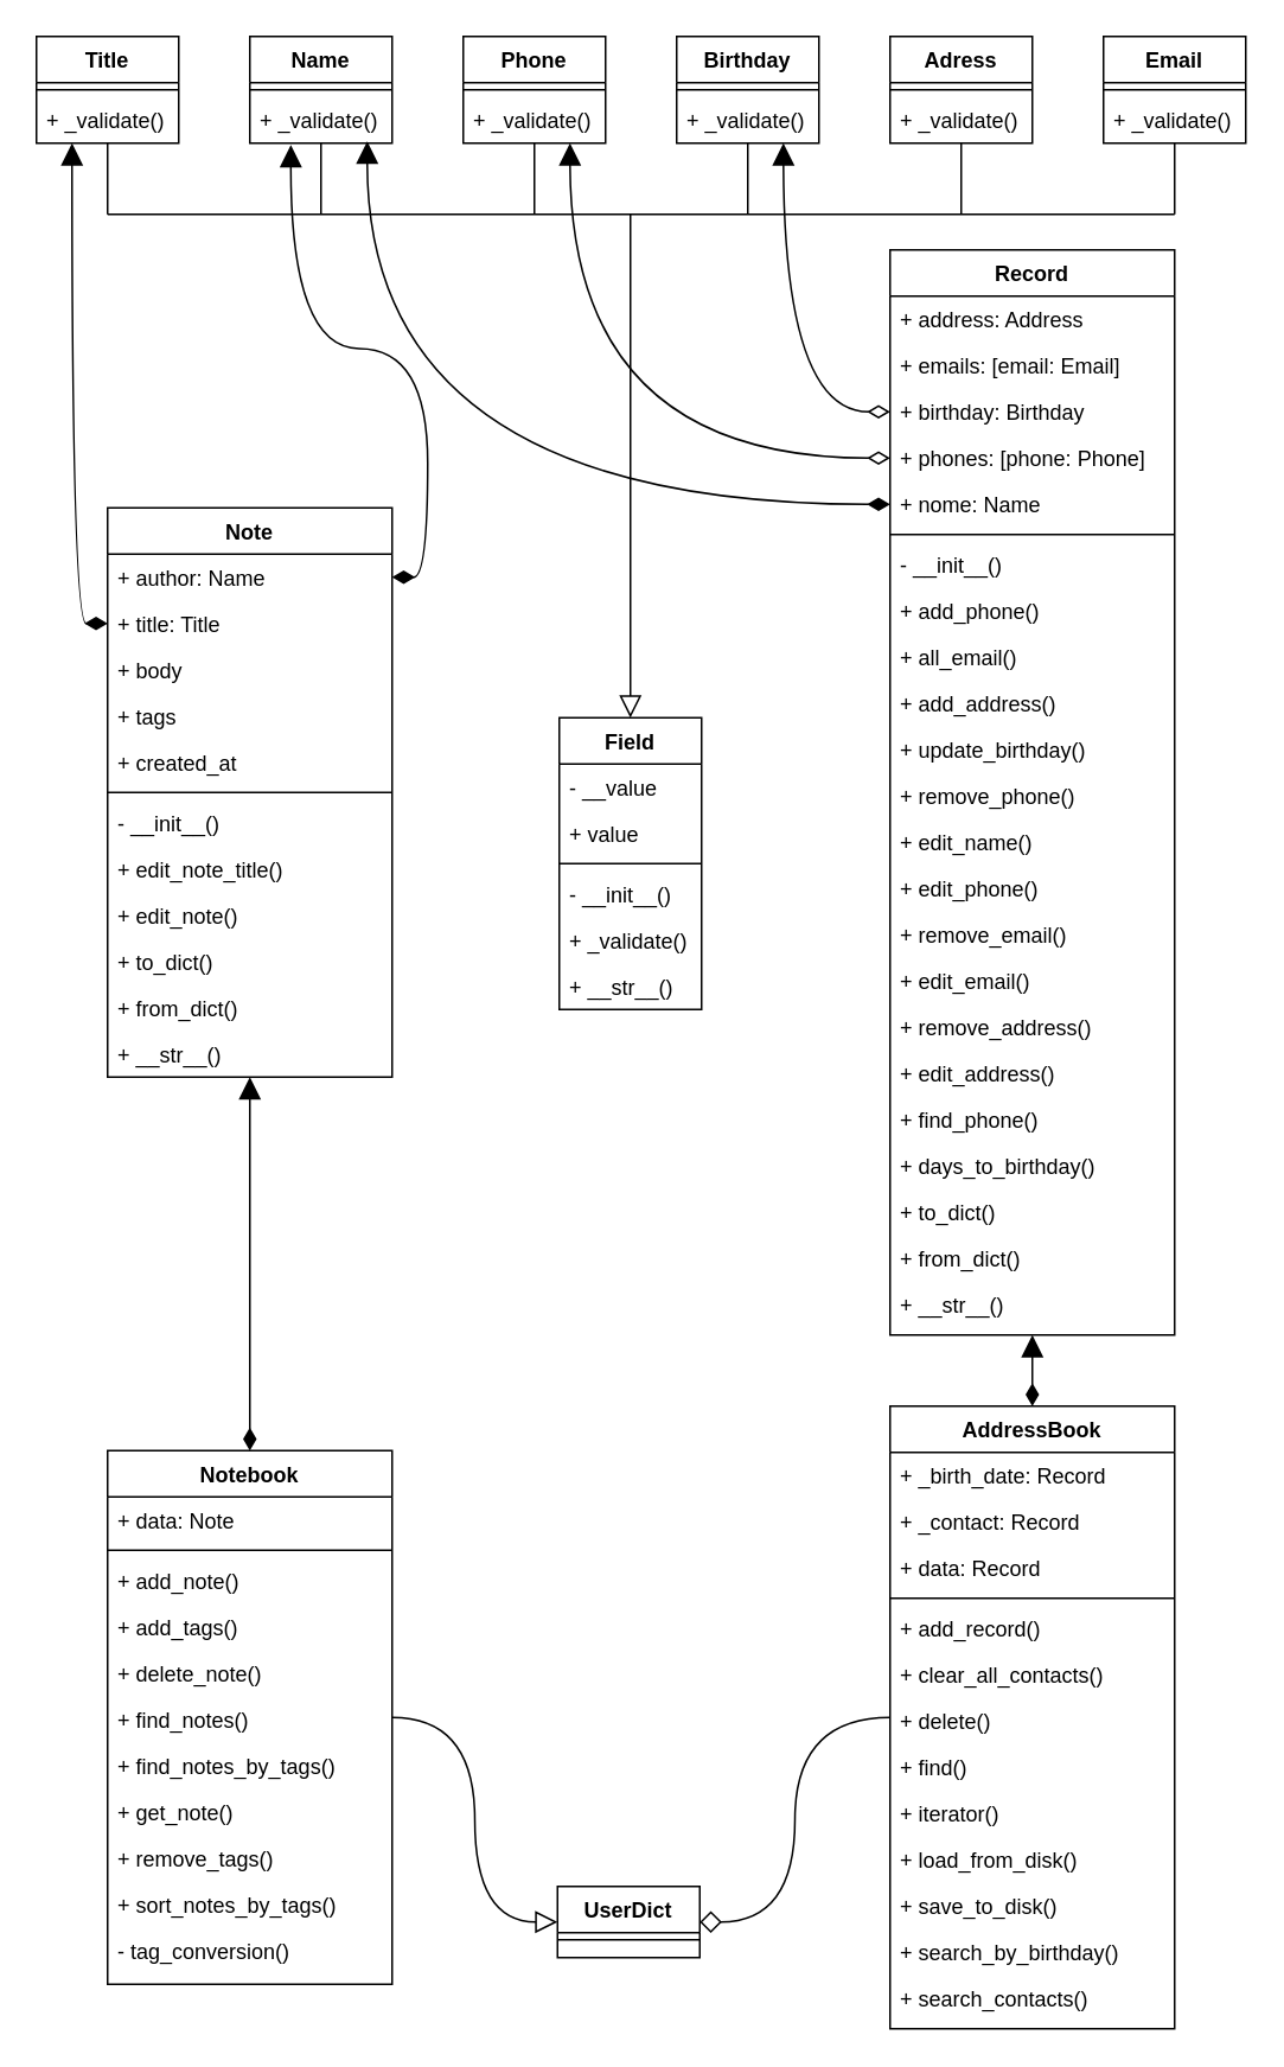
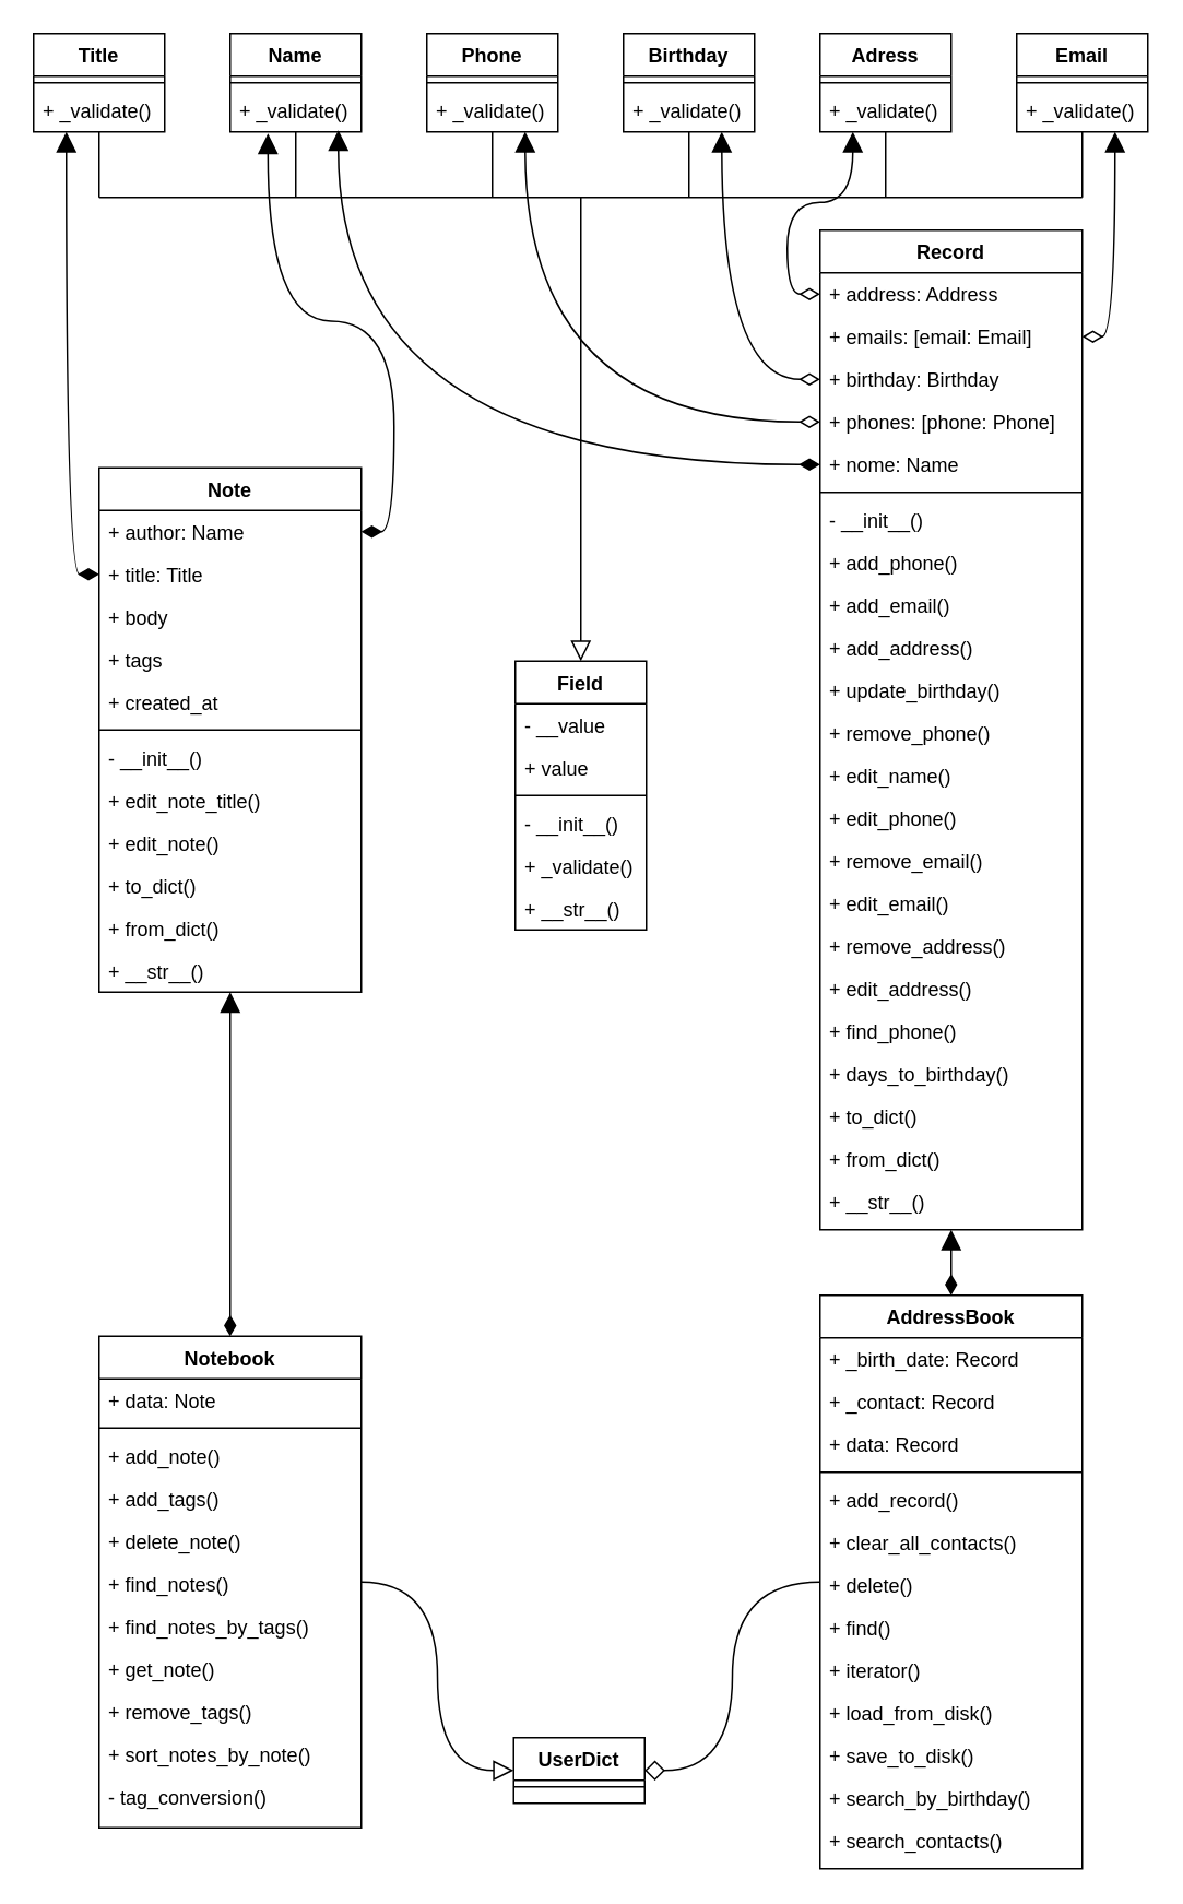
+ <mxCell id="43" style="edgeStyle=orthogonalEdgeStyle;rounded=0;orthogonalLoop=1;jettySize=auto;elbow=vertical;html=1;entryX=0;entryY=0.5;entryDx=0;entryDy=0;curved=1;exitX=0.25;exitY=1;exitDx=0;exitDy=0;endSize=10;startSize=10;startArrow=block;startFill=1;endArrow=diamondThin;endFill=0;" parent="1" source="44" target="51" edge="1"><mxGeometry relative="1" as="geometry"><mxPoint x="510" y="80" as="sourcePoint" /></mxGeometry></mxCell>
+ <mxCell id="35" style="edgeStyle=orthogonalEdgeStyle;rounded=0;orthogonalLoop=1;jettySize=auto;elbow=vertical;html=1;entryX=1;entryY=0.5;entryDx=0;entryDy=0;curved=1;exitX=0.75;exitY=1;exitDx=0;exitDy=0;endSize=10;startSize=10;startArrow=block;startFill=1;endArrow=diamondThin;endFill=0;" parent="1" source="36" target="52" edge="1"><mxGeometry relative="1" as="geometry"><mxPoint x="690" y="210" as="targetPoint" /><Array as="points"><mxPoint x="680" y="205" /></Array></mxGeometry></mxCell>
- <mxCell id="59" value="+ all_email()" style="text;align=left;verticalAlign=top;spacingLeft=4;spacingRight=4;overflow=hidden;rotatable=0;points=[[0,0.5],[1,0.5]];portConstraint=eastwest;" parent="50" vertex="1"><mxGeometry y="216" width="160" height="26" as="geometry" /></mxCell>
+ <mxCell id="59" value="+ add_email()" style="text;align=left;verticalAlign=top;spacingLeft=4;spacingRight=4;overflow=hidden;rotatable=0;points=[[0,0.5],[1,0.5]];portConstraint=eastwest;" parent="50" vertex="1"><mxGeometry y="216" width="160" height="26" as="geometry" /></mxCell>
- <mxCell id="101" value="+ sort_notes_by_tags()" style="text;align=left;verticalAlign=top;spacingLeft=4;spacingRight=4;overflow=hidden;rotatable=0;points=[[0,0.5],[1,0.5]];portConstraint=eastwest;" parent="91" vertex="1"><mxGeometry y="242" width="160" height="26" as="geometry" /></mxCell>
+ <mxCell id="101" value="+ sort_notes_by_note()" style="text;align=left;verticalAlign=top;spacingLeft=4;spacingRight=4;overflow=hidden;rotatable=0;points=[[0,0.5],[1,0.5]];portConstraint=eastwest;" parent="91" vertex="1"><mxGeometry y="242" width="160" height="26" as="geometry" /></mxCell>
